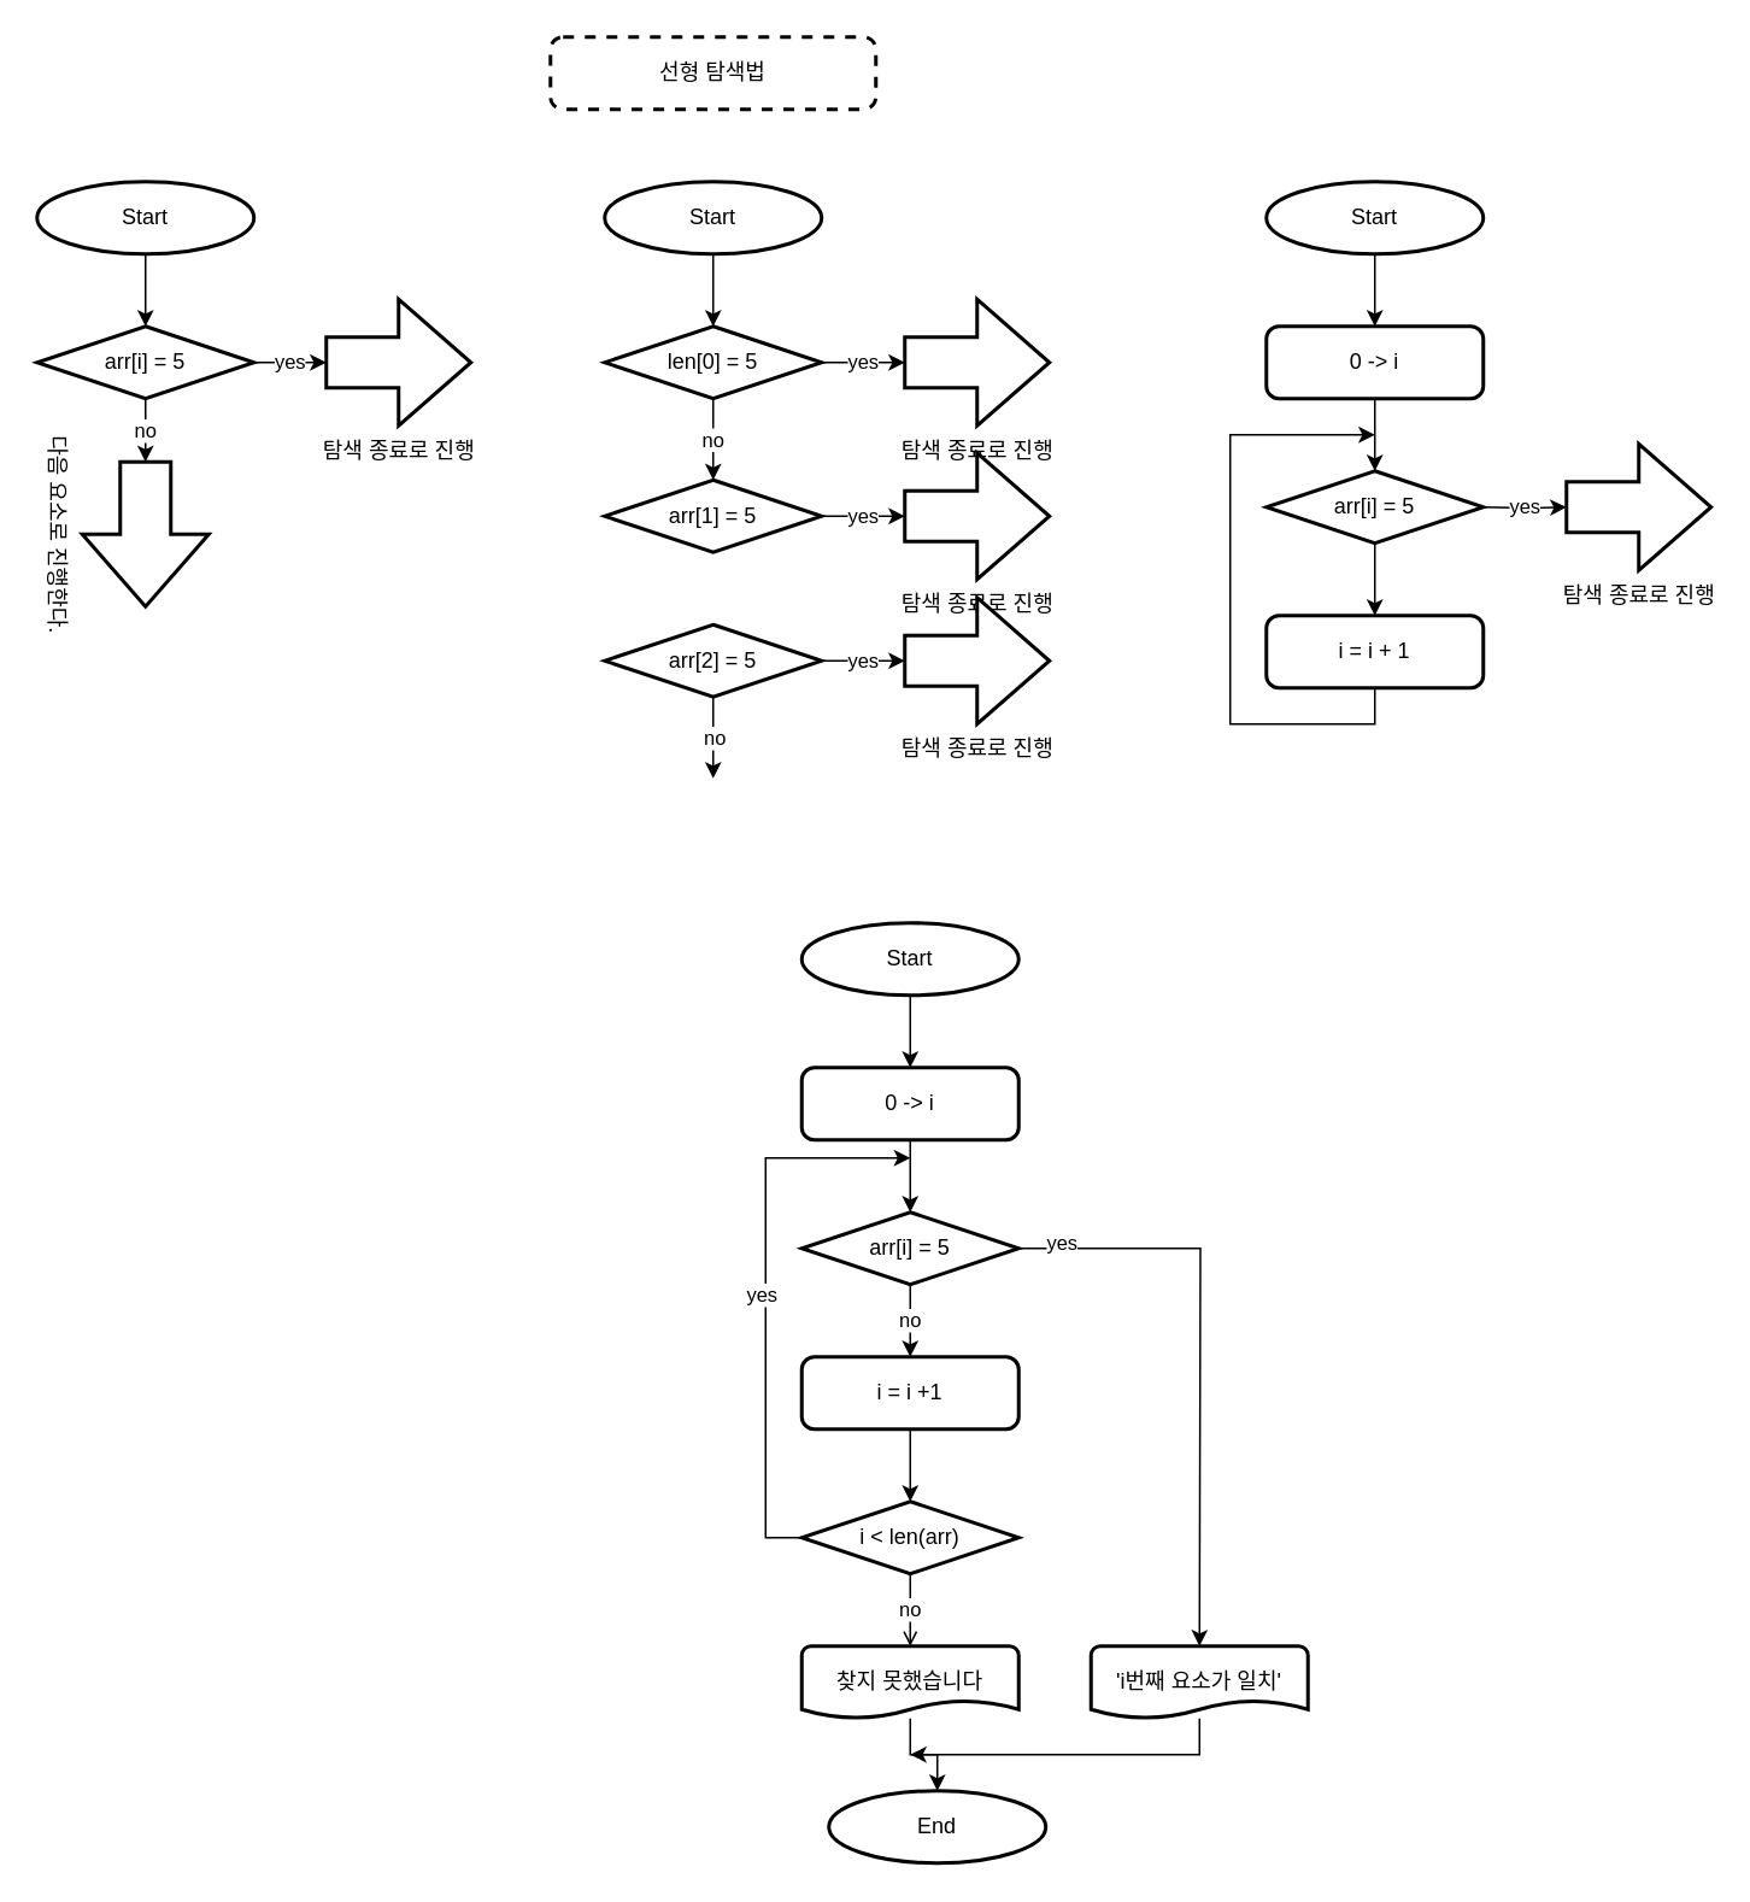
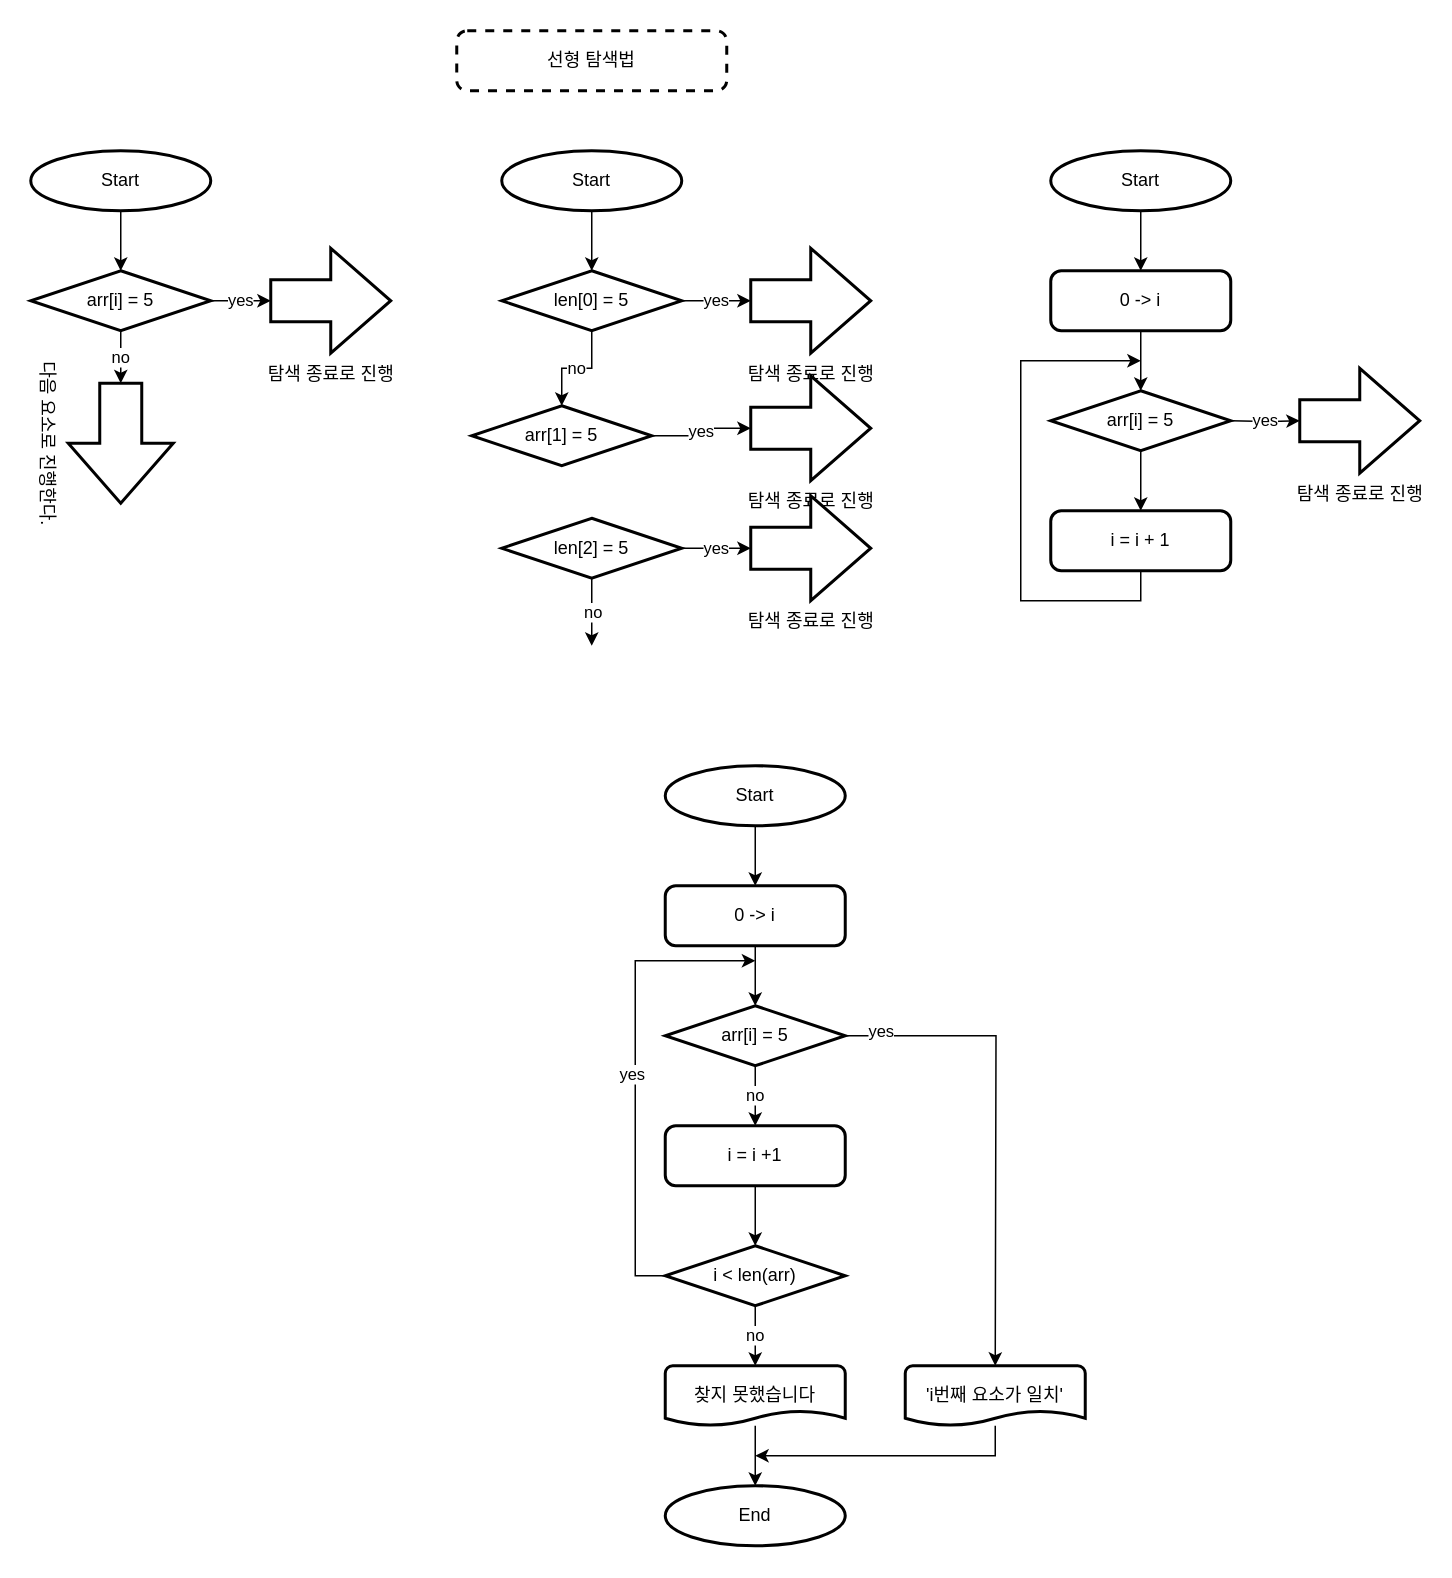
- <mxCell id="36" value="arr[1] = 5" style="strokeWidth=2;html=1;shape=mxgraph.flowchart.decision;whiteSpace=wrap;" vertex="1" parent="1"><mxGeometry x="334" y="265" width="120" height="40" as="geometry" /></mxCell>
+ <mxCell id="36" value="arr[1] = 5" style="strokeWidth=2;html=1;shape=mxgraph.flowchart.decision;whiteSpace=wrap;" vertex="1" parent="1"><mxGeometry x="314" y="270" width="120" height="40" as="geometry" /></mxCell>
- <mxCell id="40" value="arr[2] = 5" style="strokeWidth=2;html=1;shape=mxgraph.flowchart.decision;whiteSpace=wrap;" vertex="1" parent="1"><mxGeometry x="334" y="345" width="120" height="40" as="geometry" /></mxCell>
+ <mxCell id="40" value="len[2] = 5" style="strokeWidth=2;html=1;shape=mxgraph.flowchart.decision;whiteSpace=wrap;" vertex="1" parent="1"><mxGeometry x="334" y="345" width="120" height="40" as="geometry" /></mxCell>
- <mxCell id="14" value="no" style="edgeStyle=orthogonalEdgeStyle;rounded=0;orthogonalLoop=1;jettySize=auto;html=1;endArrow=open;" edge="1" parent="1" source="17" target="19"><mxGeometry relative="1" as="geometry" /></mxCell>
+ <mxCell id="14" value="no" style="edgeStyle=orthogonalEdgeStyle;rounded=0;orthogonalLoop=1;jettySize=auto;html=1;" edge="1" parent="1" source="17" target="19"><mxGeometry relative="1" as="geometry" /></mxCell>
- <mxCell id="5" value="End" style="strokeWidth=2;html=1;shape=mxgraph.flowchart.start_2;whiteSpace=wrap;" vertex="1" parent="1"><mxGeometry x="458" y="990" width="120" height="40" as="geometry" /></mxCell>
+ <mxCell id="5" value="End" style="strokeWidth=2;html=1;shape=mxgraph.flowchart.start_2;whiteSpace=wrap;" vertex="1" parent="1"><mxGeometry x="443" y="990" width="120" height="40" as="geometry" /></mxCell>
